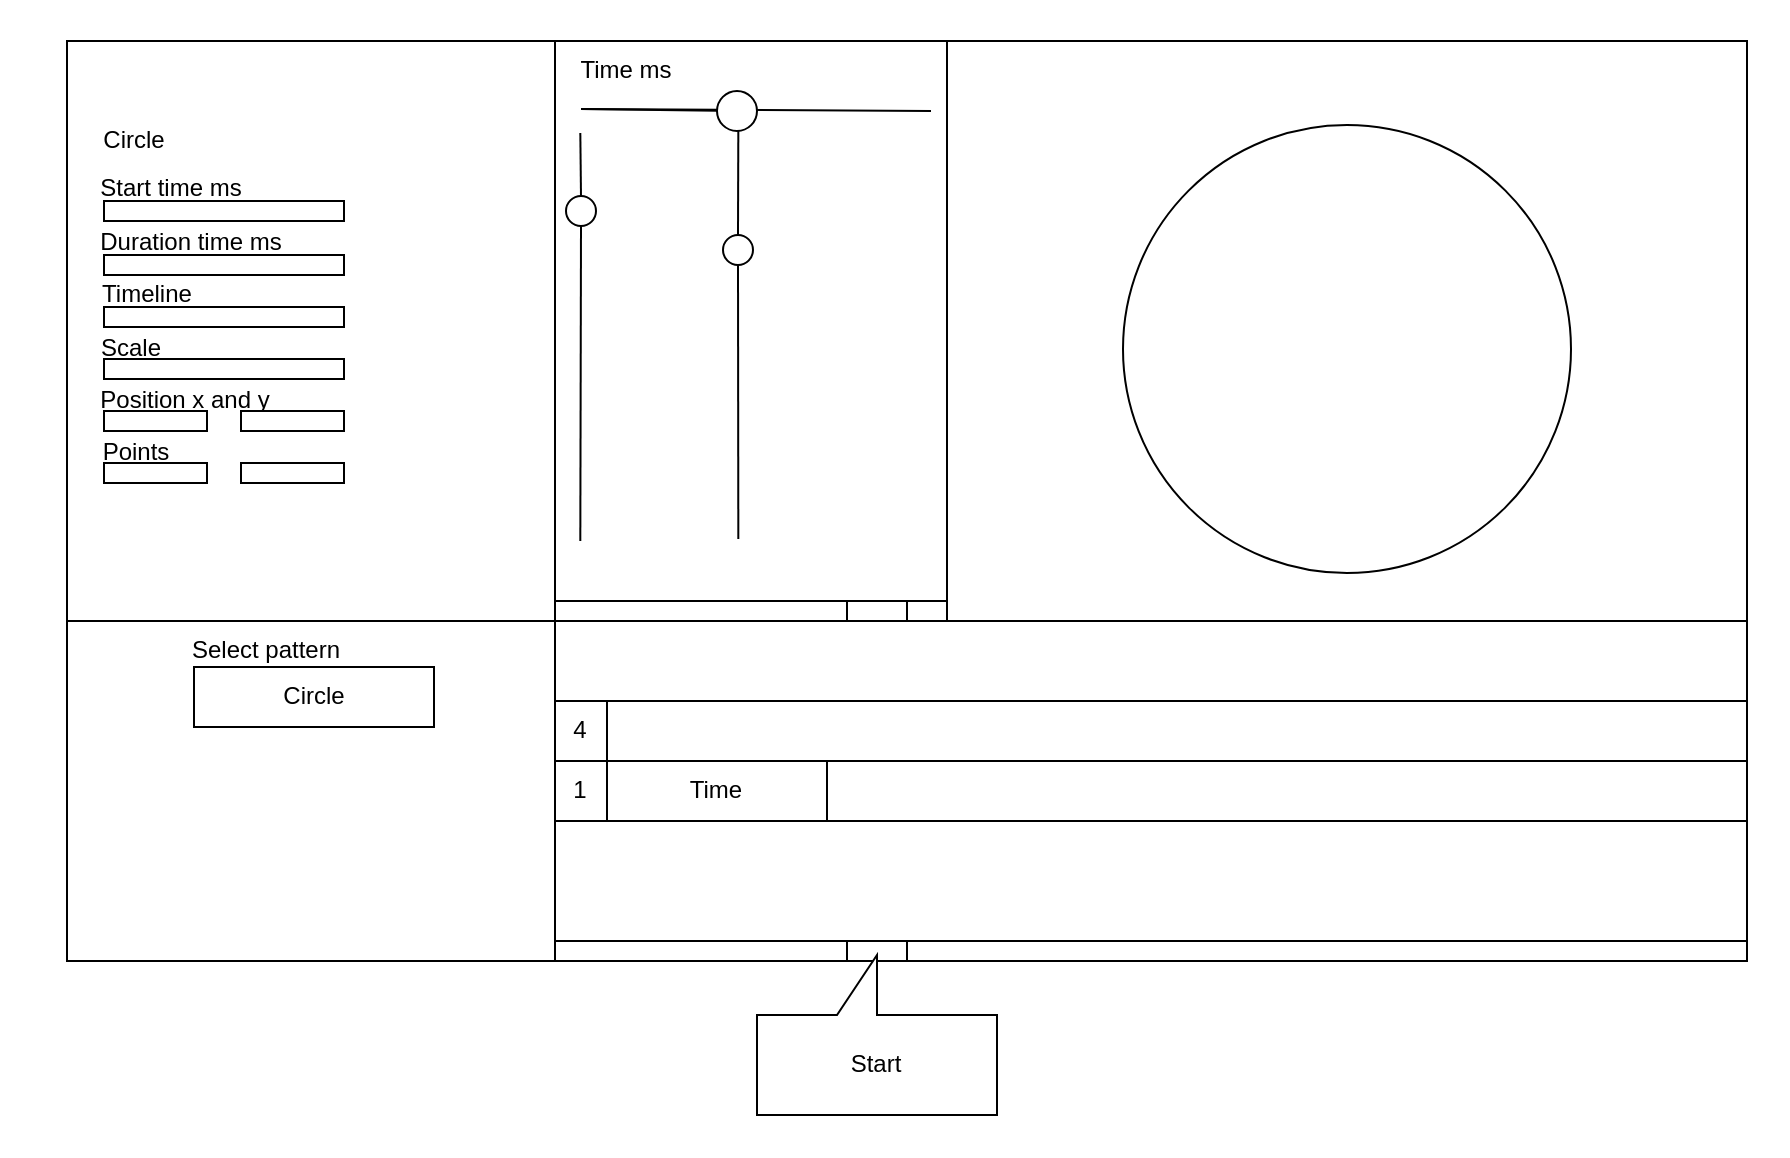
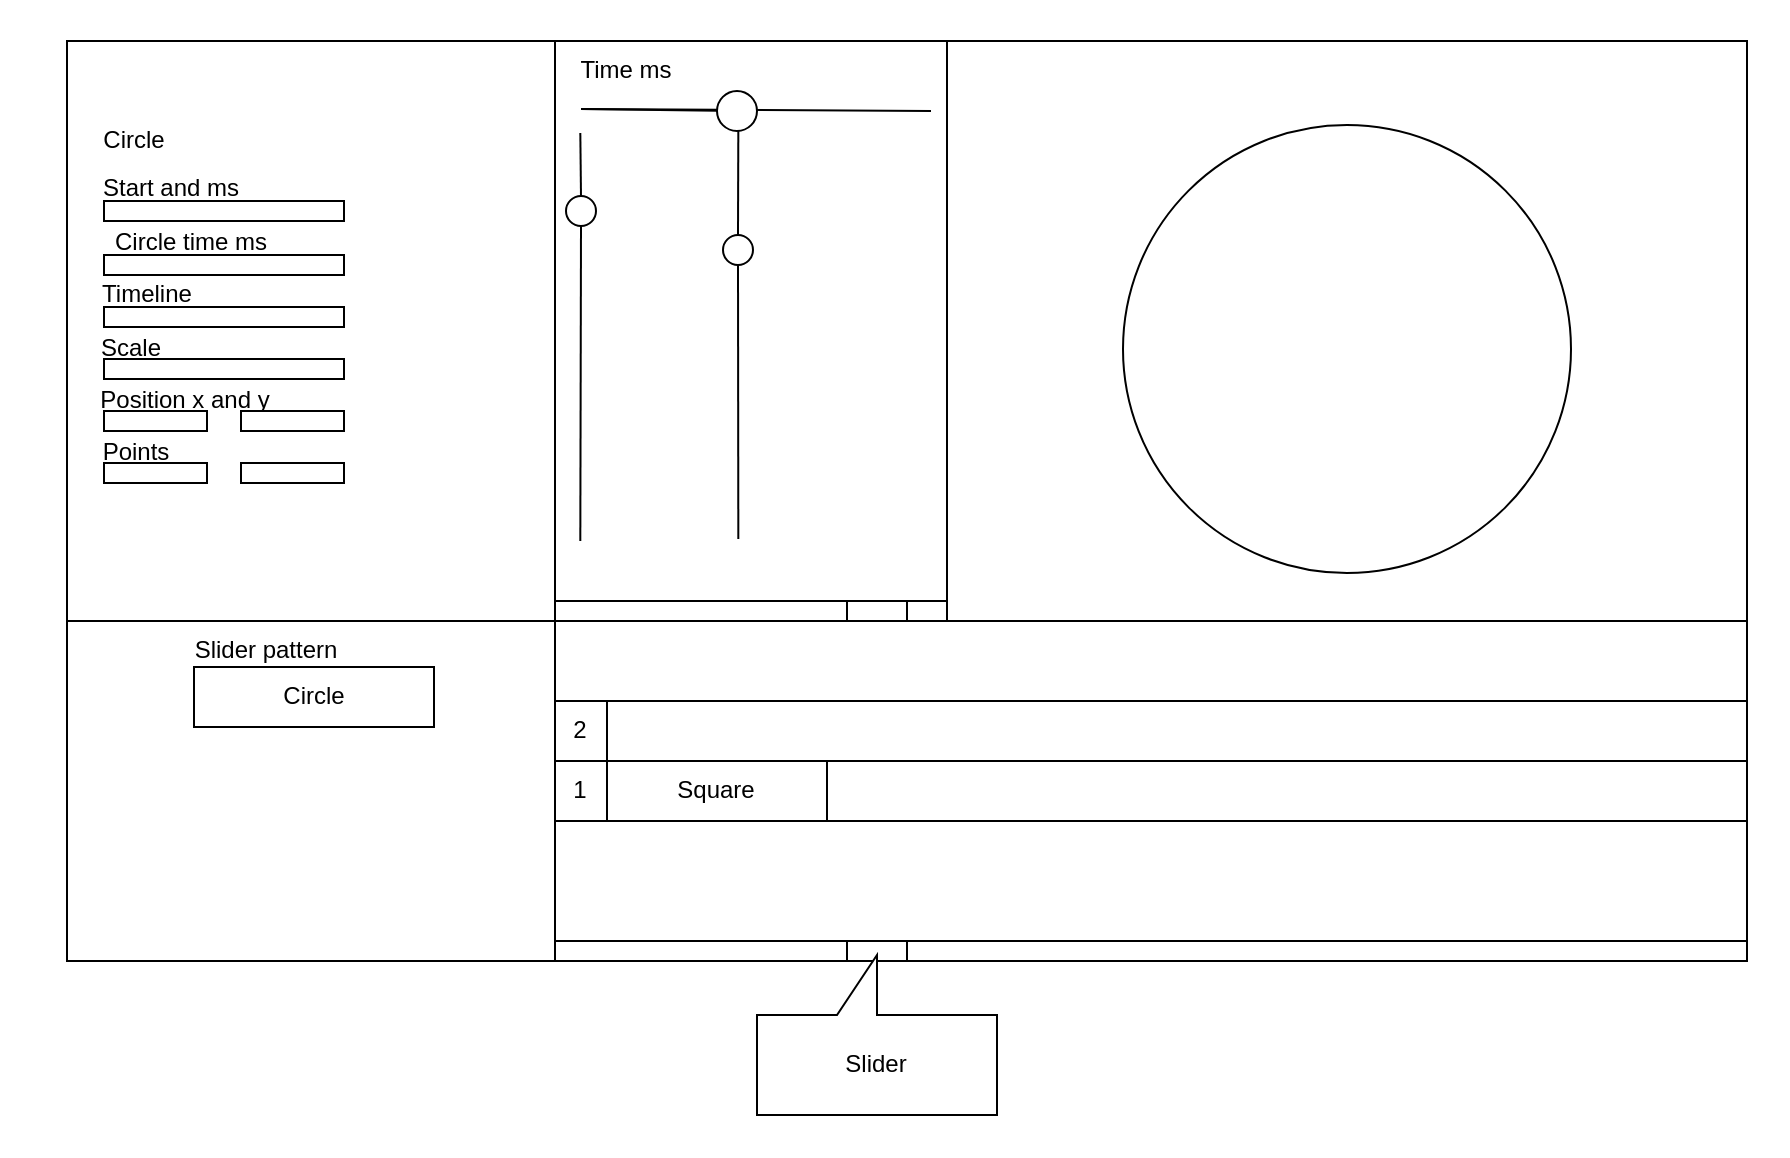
- <mxCell id="19" value="Start time ms" style="text;html=1;strokeColor=none;fillColor=none;align=center;verticalAlign=middle;whiteSpace=wrap;rounded=0;" parent="1" vertex="1"><mxGeometry x="40" y="79" width="91" height="30" as="geometry" /></mxCell>
+ <mxCell id="19" value="Start and ms" style="text;html=1;strokeColor=none;fillColor=none;align=center;verticalAlign=middle;whiteSpace=wrap;rounded=0;" parent="1" vertex="1"><mxGeometry x="40" y="79" width="91" height="30" as="geometry" /></mxCell>
- <mxCell id="21" value="Duration time ms" style="text;html=1;strokeColor=none;fillColor=none;align=center;verticalAlign=middle;whiteSpace=wrap;rounded=0;" parent="1" vertex="1"><mxGeometry x="39" y="106" width="113" height="30" as="geometry" /></mxCell>
+ <mxCell id="21" value="Circle time ms" style="text;html=1;strokeColor=none;fillColor=none;align=center;verticalAlign=middle;whiteSpace=wrap;rounded=0;" parent="1" vertex="1"><mxGeometry x="39" y="106" width="113" height="30" as="geometry" /></mxCell>
- <mxCell id="5" value="Select pattern" style="text;html=1;strokeColor=none;fillColor=none;align=center;verticalAlign=middle;whiteSpace=wrap;rounded=0;" parent="1" vertex="1"><mxGeometry x="93.5" y="310" width="78" height="30" as="geometry" /></mxCell>
+ <mxCell id="5" value="Slider pattern" style="text;html=1;strokeColor=none;fillColor=none;align=center;verticalAlign=middle;whiteSpace=wrap;rounded=0;" parent="1" vertex="1"><mxGeometry x="93.5" y="310" width="78" height="30" as="geometry" /></mxCell>
- <mxCell id="15" value="4" style="text;html=1;strokeColor=none;fillColor=none;align=center;verticalAlign=middle;whiteSpace=wrap;rounded=0;" parent="1" vertex="1"><mxGeometry x="260" y="350" width="60" height="30" as="geometry" /></mxCell>
+ <mxCell id="15" value="2" style="text;html=1;strokeColor=none;fillColor=none;align=center;verticalAlign=middle;whiteSpace=wrap;rounded=0;" parent="1" vertex="1"><mxGeometry x="260" y="350" width="60" height="30" as="geometry" /></mxCell>
- <mxCell id="12" value="Time" style="rounded=0;whiteSpace=wrap;html=1;" parent="1" vertex="1"><mxGeometry x="303" y="380" width="110" height="30" as="geometry" /></mxCell>
+ <mxCell id="12" value="Square" style="rounded=0;whiteSpace=wrap;html=1;" parent="1" vertex="1"><mxGeometry x="303" y="380" width="110" height="30" as="geometry" /></mxCell>
- <mxCell id="9" value="Start" style="shape=callout;whiteSpace=wrap;html=1;perimeter=calloutPerimeter;direction=west;" parent="1" vertex="1"><mxGeometry x="378" y="477" width="120" height="80" as="geometry" /></mxCell>
+ <mxCell id="9" value="Slider" style="shape=callout;whiteSpace=wrap;html=1;perimeter=calloutPerimeter;direction=west;" parent="1" vertex="1"><mxGeometry x="378" y="477" width="120" height="80" as="geometry" /></mxCell>
